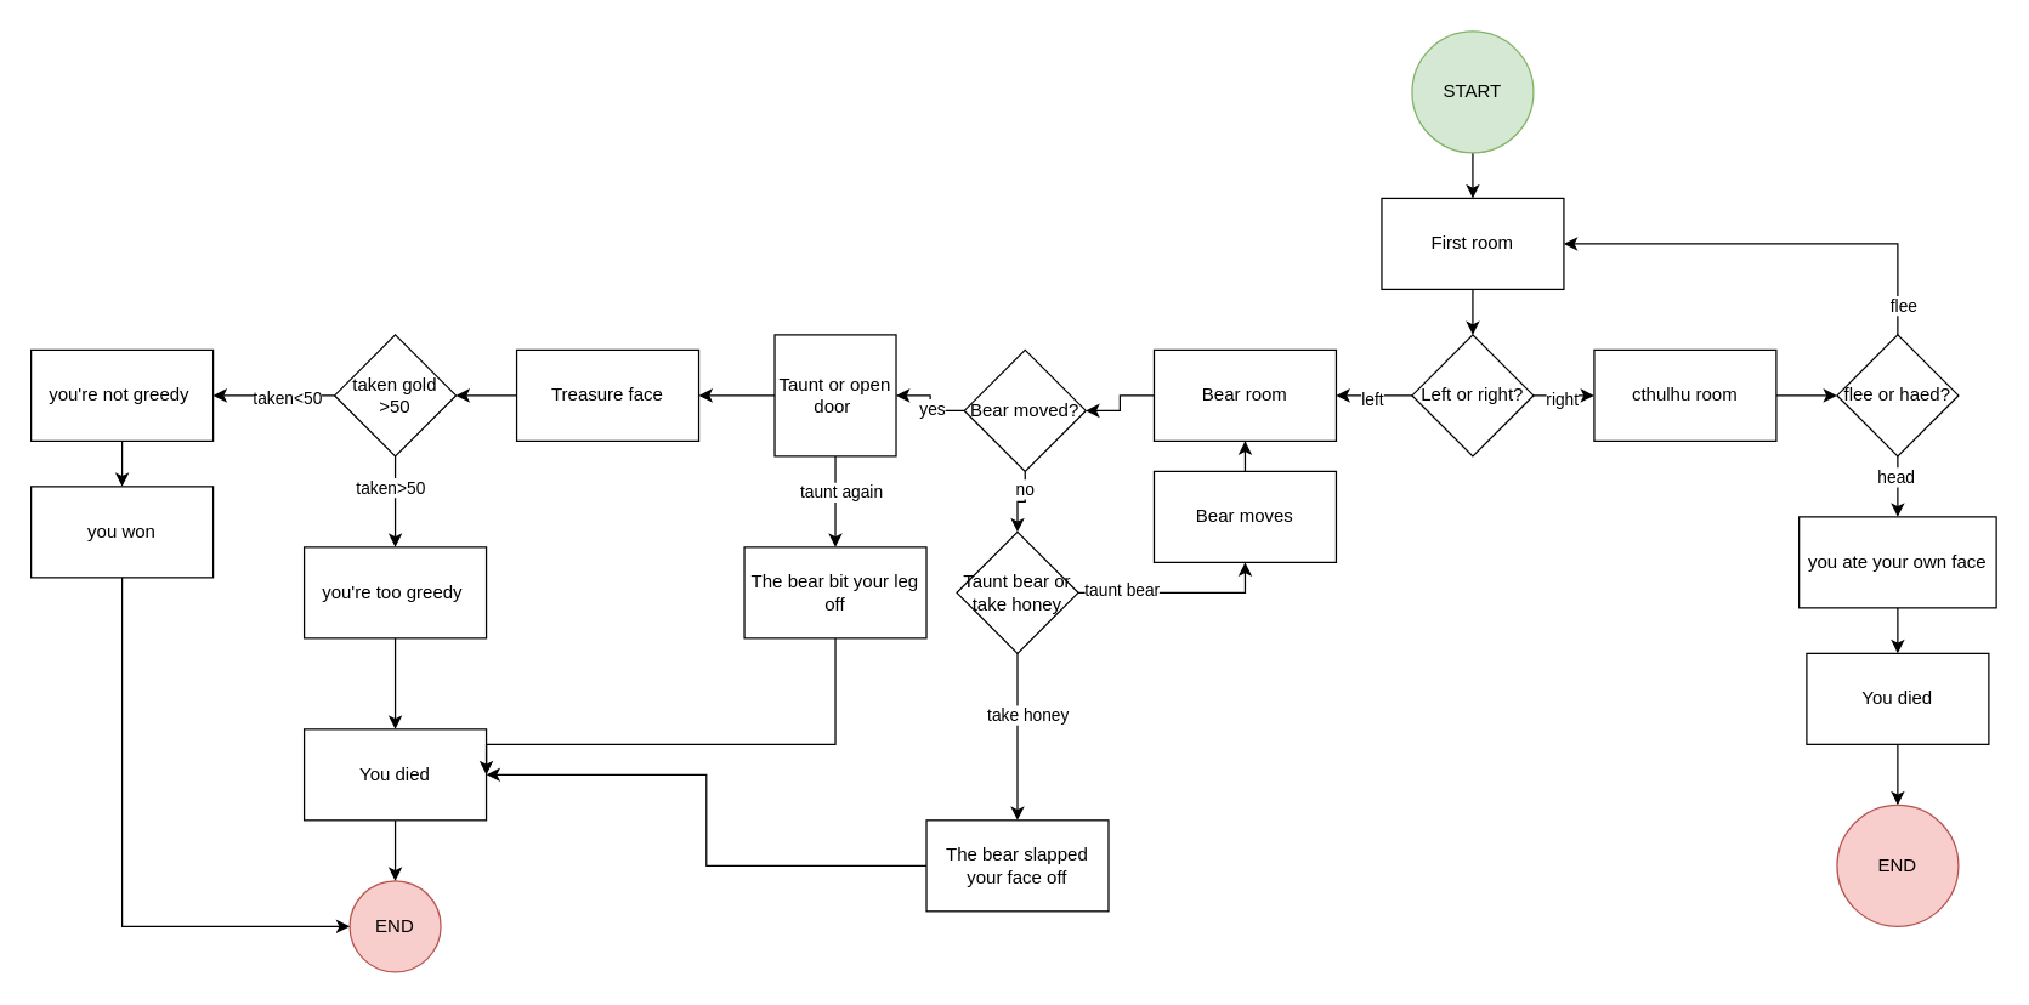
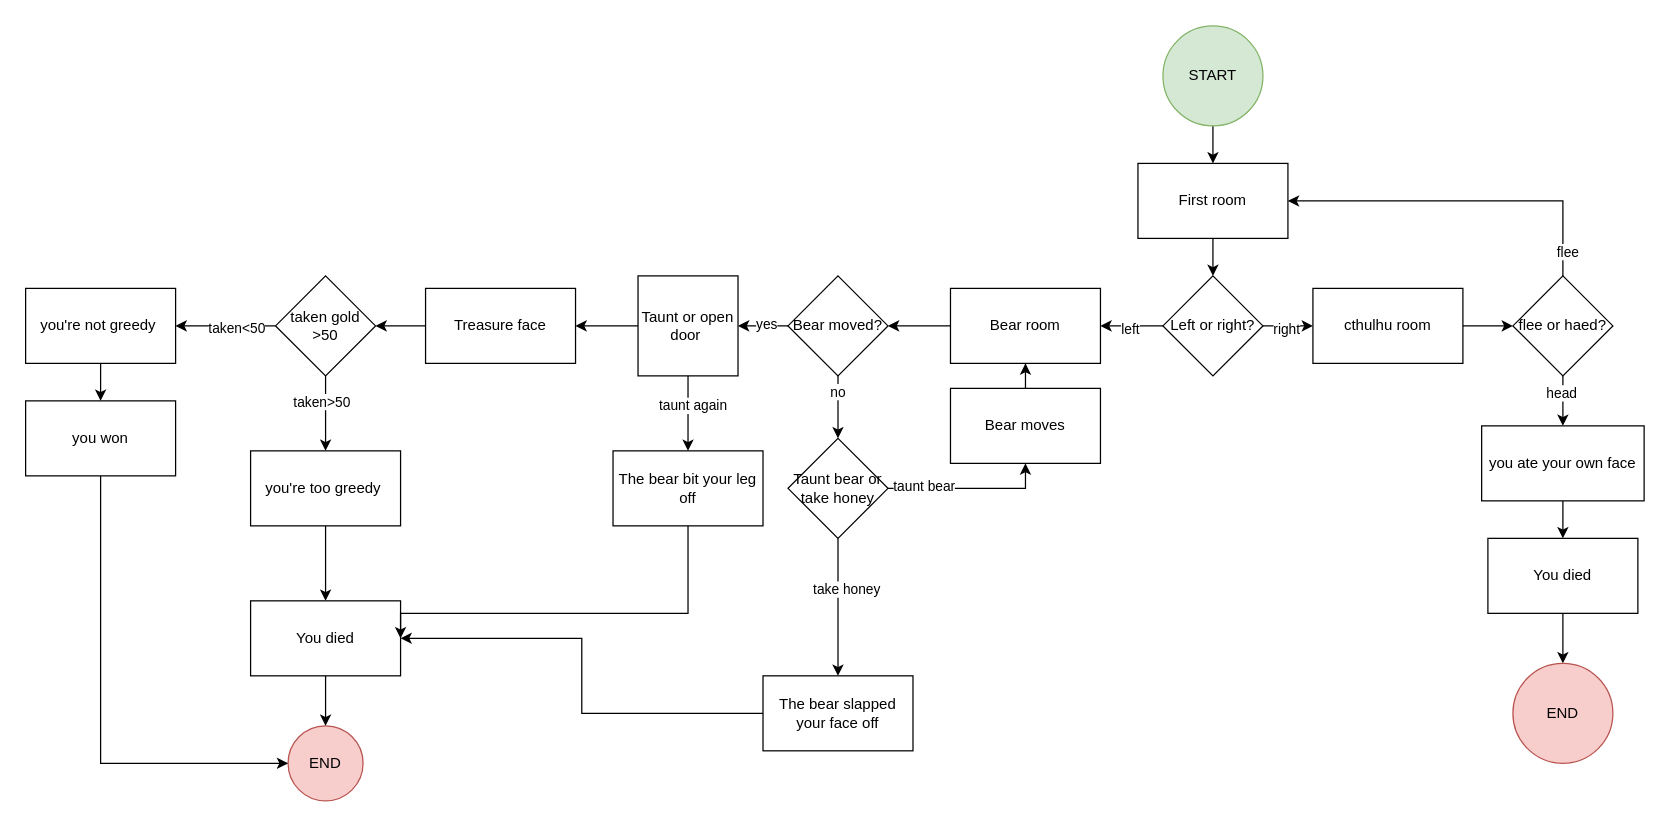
- <mxCell id="25" value="Bear moved?" style="rhombus;whiteSpace=wrap;html=1;" parent="1" vertex="1"><mxGeometry x="635" y="230" width="80" height="80" as="geometry" /></mxCell>
+ <mxCell id="25" value="Bear moved?" style="rhombus;whiteSpace=wrap;html=1;" parent="1" vertex="1"><mxGeometry x="630" y="220" width="80" height="80" as="geometry" /></mxCell>
